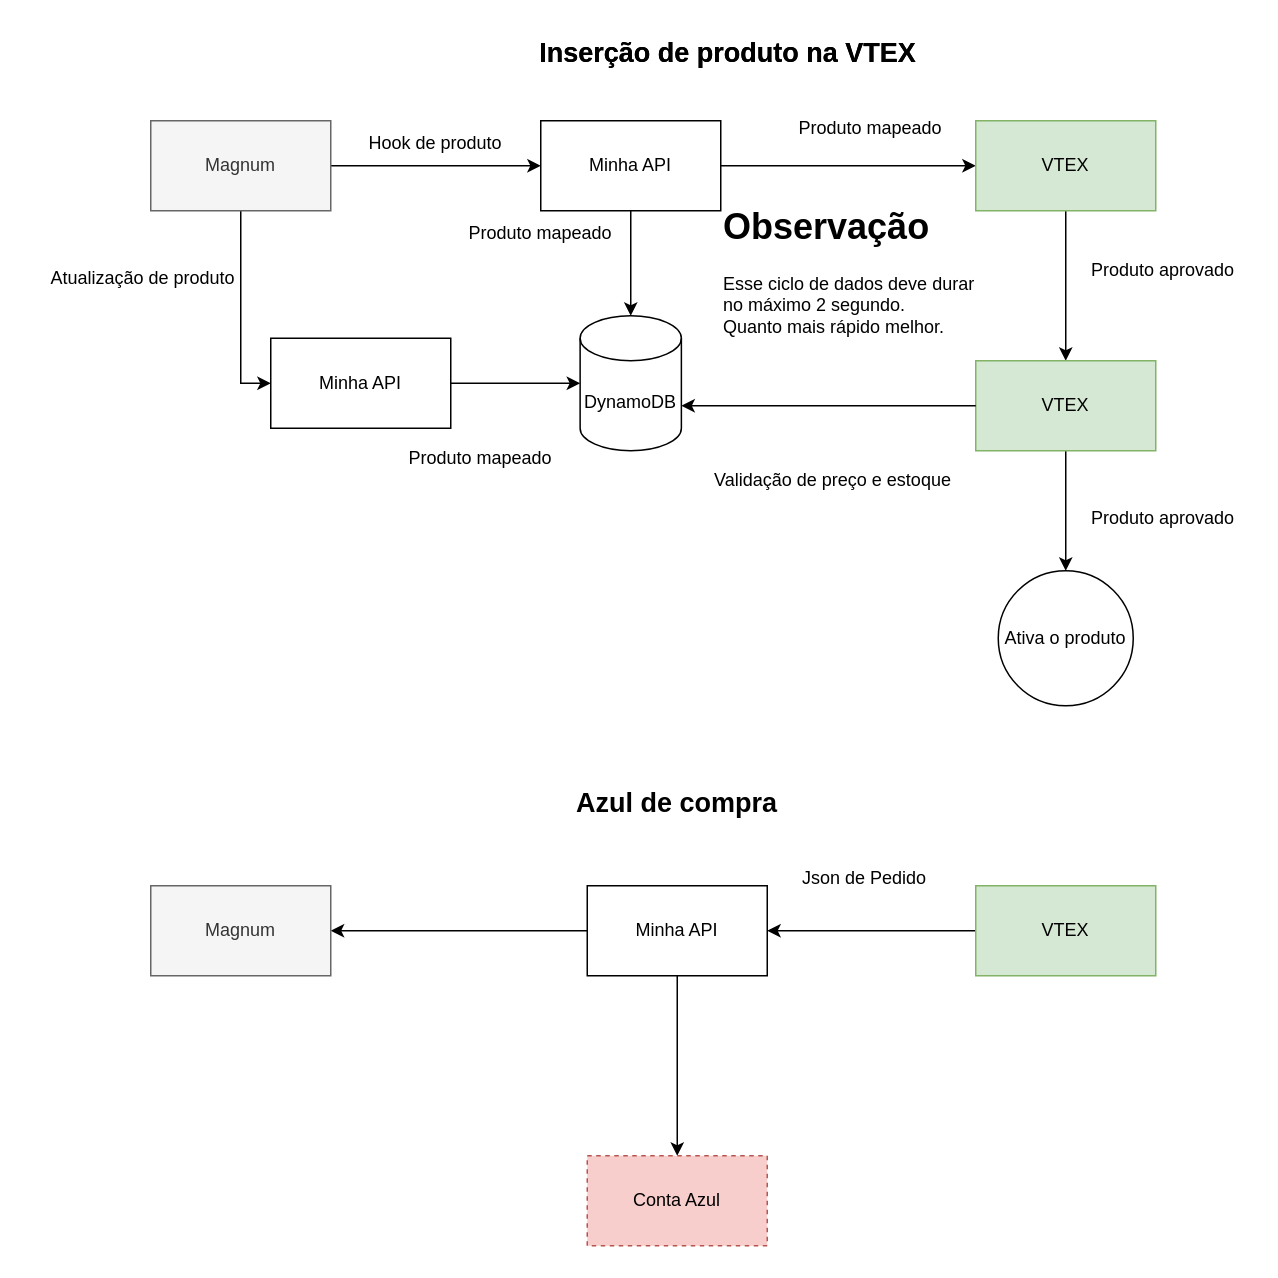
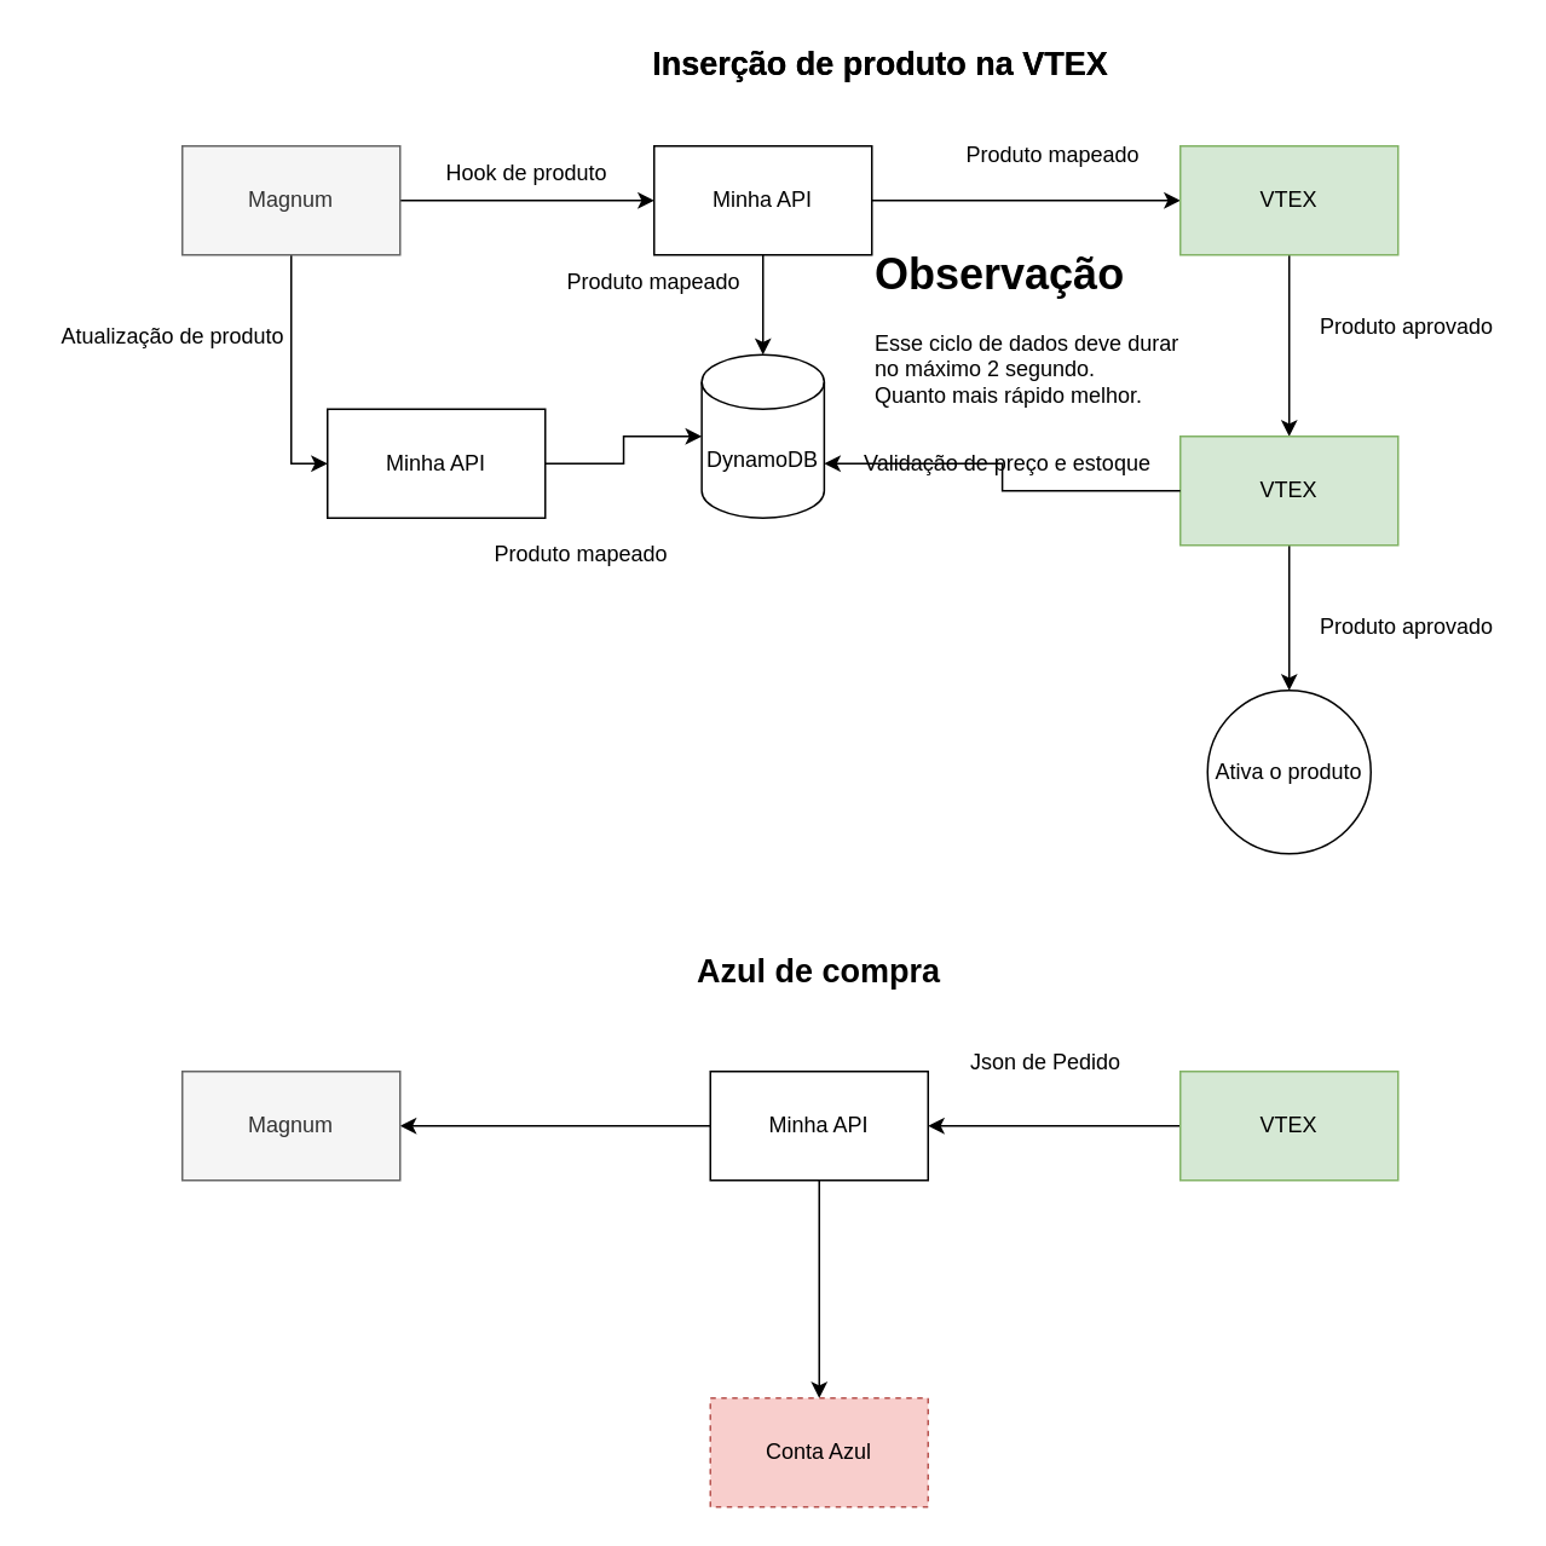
- <mxCell id="15" value="DynamoDB" style="shape=cylinder3;whiteSpace=wrap;html=1;boundedLbl=1;backgroundOutline=1;size=15;" parent="1" vertex="1"><mxGeometry x="386.25" y="210" width="67.5" height="90" as="geometry" /></mxCell>
+ <mxCell id="15" value="DynamoDB" style="shape=cylinder3;whiteSpace=wrap;html=1;boundedLbl=1;backgroundOutline=1;size=15;" parent="1" vertex="1"><mxGeometry x="386.25" y="195" width="67.5" height="90" as="geometry" /></mxCell>
- <mxCell id="18" value="Validação de preço e estoque" style="text;html=1;align=center;verticalAlign=middle;whiteSpace=wrap;rounded=0;" parent="1" vertex="1"><mxGeometry x="470" y="305" width="170" height="30" as="geometry" /></mxCell>
+ <mxCell id="18" value="Validação de preço e estoque" style="text;html=1;align=center;verticalAlign=middle;whiteSpace=wrap;rounded=0;" parent="1" vertex="1"><mxGeometry x="470" y="240" width="170" height="30" as="geometry" /></mxCell>
